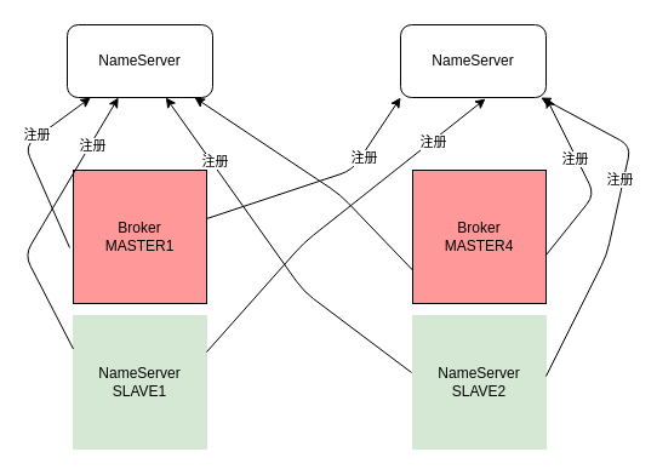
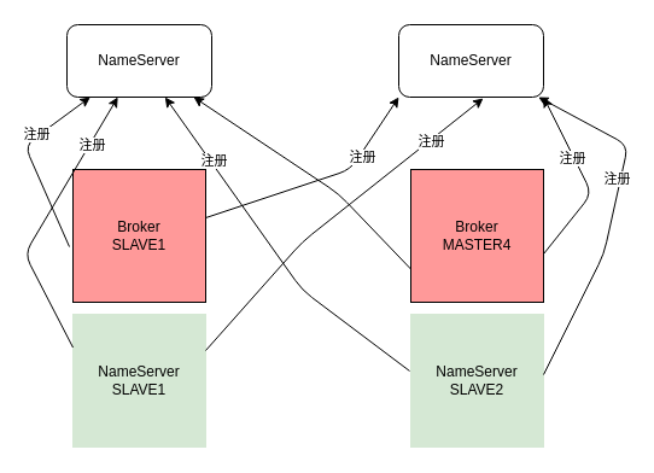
- <mxCell id="4" value="Broker&lt;br&gt;MASTER1" style="whiteSpace=wrap;html=1;aspect=fixed;fillColor=#FF9999;" vertex="1" parent="1"><mxGeometry x="60" y="140" width="110" height="110" as="geometry" /></mxCell>
+ <mxCell id="4" value="Broker&lt;br&gt;SLAVE1" style="whiteSpace=wrap;html=1;aspect=fixed;fillColor=#FF9999;" vertex="1" parent="1"><mxGeometry x="60" y="140" width="110" height="110" as="geometry" /></mxCell>
